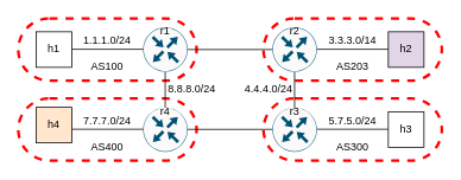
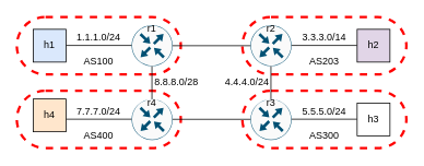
- <mxCell id="11" value="h1" style="whiteSpace=wrap;html=1;aspect=fixed;" vertex="1" parent="1"><mxGeometry x="40" y="35" width="40" height="40" as="geometry" /></mxCell>
+ <mxCell id="11" value="h1" style="whiteSpace=wrap;html=1;aspect=fixed;fillColor=#dae8fc;" vertex="1" parent="1"><mxGeometry x="40" y="35" width="40" height="40" as="geometry" /></mxCell>
- <mxCell id="34" value="8.8.8.0/24" style="text;strokeColor=none;align=center;fillColor=none;html=1;verticalAlign=middle;whiteSpace=wrap;rounded=0;" vertex="1" parent="1"><mxGeometry x="185" y="85" width="60" height="30" as="geometry" /></mxCell>
+ <mxCell id="34" value="8.8.8.0/28" style="text;strokeColor=none;align=center;fillColor=none;html=1;verticalAlign=middle;whiteSpace=wrap;rounded=0;" vertex="1" parent="1"><mxGeometry x="185" y="85" width="60" height="30" as="geometry" /></mxCell>
- <mxCell id="20" value="5.7.5.0/24" style="text;strokeColor=none;align=center;fillColor=none;html=1;verticalAlign=middle;whiteSpace=wrap;rounded=0;" vertex="1" parent="1"><mxGeometry x="365" y="120" width="60" height="30" as="geometry" /></mxCell>
+ <mxCell id="20" value="5.5.5.0/24" style="text;strokeColor=none;align=center;fillColor=none;html=1;verticalAlign=middle;whiteSpace=wrap;rounded=0;" vertex="1" parent="1"><mxGeometry x="365" y="120" width="60" height="30" as="geometry" /></mxCell>
